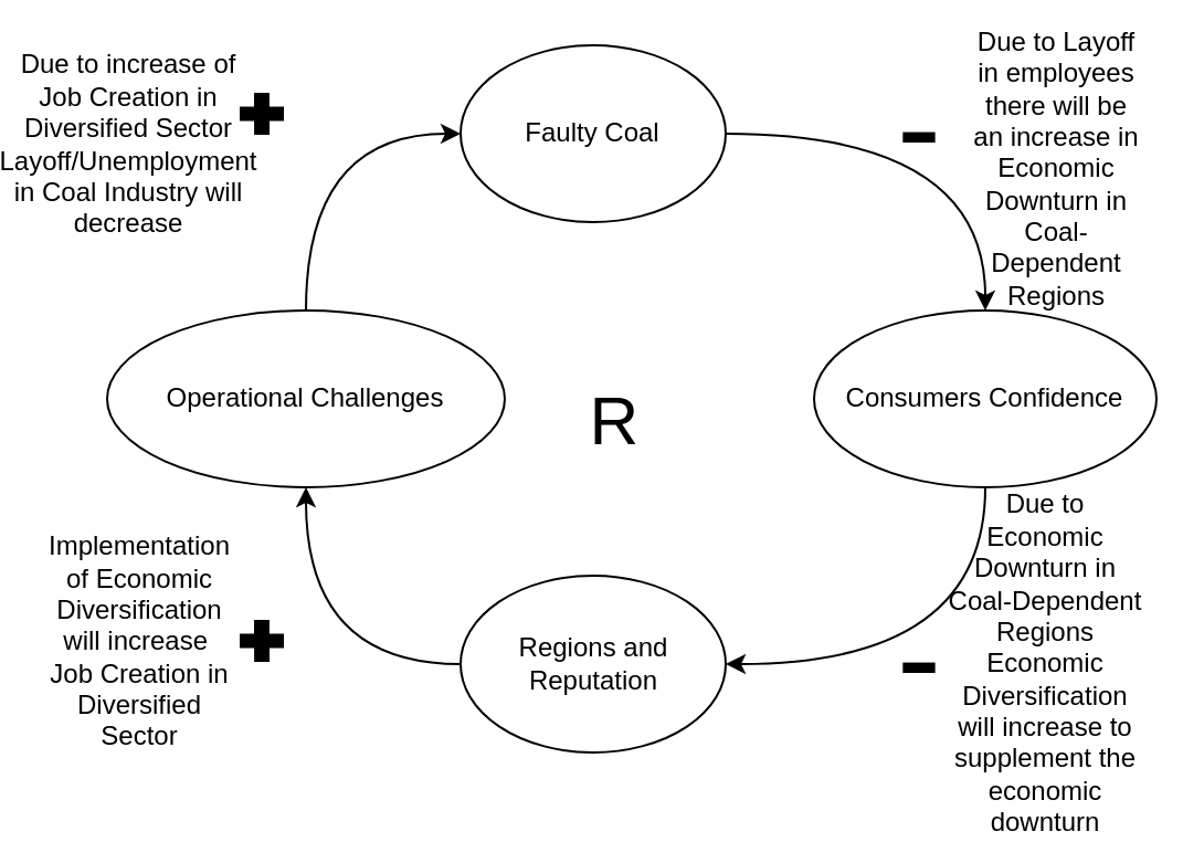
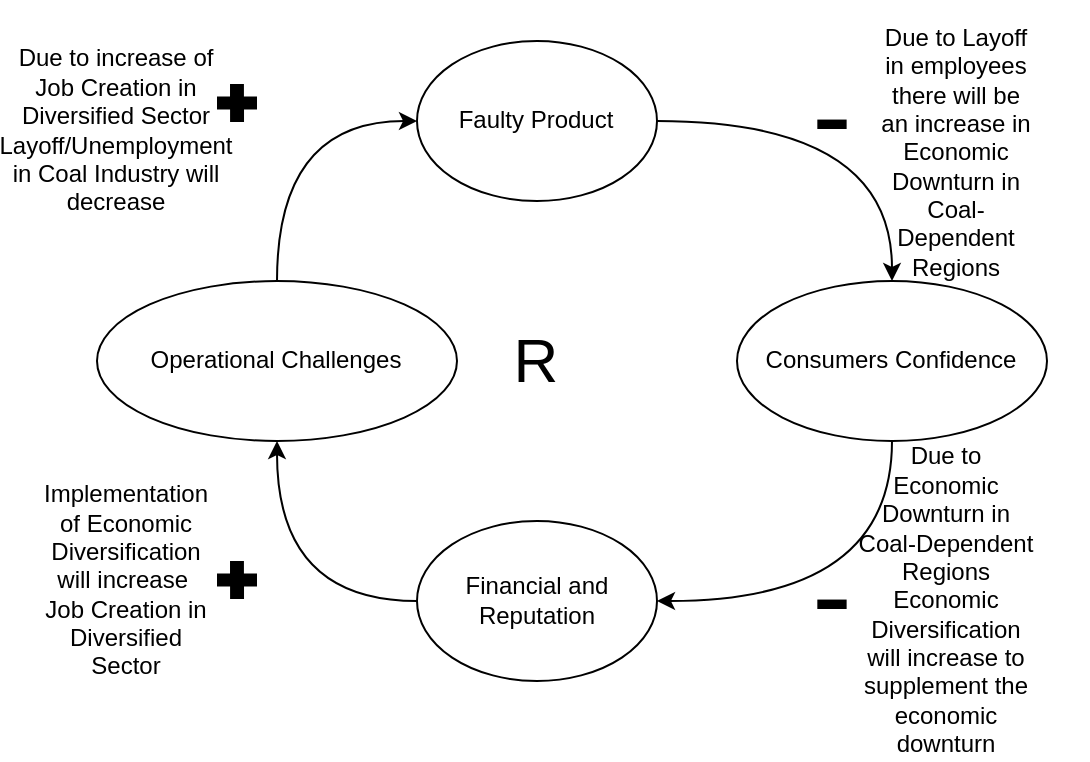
- <mxCell id="10" value="Faulty Coal" style="text;html=1;strokeColor=none;fillColor=none;align=center;verticalAlign=middle;whiteSpace=wrap;rounded=0;" vertex="1" parent="1"><mxGeometry x="210" y="45" width="100" height="30" as="geometry" /></mxCell>
+ <mxCell id="10" value="Faulty Product" style="text;html=1;strokeColor=none;fillColor=none;align=center;verticalAlign=middle;whiteSpace=wrap;rounded=0;" vertex="1" parent="1"><mxGeometry x="210" y="45" width="100" height="30" as="geometry" /></mxCell>
- <mxCell id="11" value="R" style="text;html=1;strokeColor=none;fillColor=none;align=center;verticalAlign=middle;whiteSpace=wrap;rounded=0;fontSize=31;" vertex="1" parent="1"><mxGeometry x="240" y="175" width="60" height="30" as="geometry" /></mxCell>
+ <mxCell id="11" value="R" style="text;html=1;strokeColor=none;fillColor=none;align=center;verticalAlign=middle;whiteSpace=wrap;rounded=0;fontSize=31;" vertex="1" parent="1"><mxGeometry x="230" y="165" width="60" height="30" as="geometry" /></mxCell>
- <mxCell id="13" value="Regions and Reputation" style="text;html=1;strokeColor=none;fillColor=none;align=center;verticalAlign=middle;whiteSpace=wrap;rounded=0;" vertex="1" parent="1"><mxGeometry x="212.5" y="285" width="95" height="30" as="geometry" /></mxCell>
+ <mxCell id="13" value="Financial and Reputation" style="text;html=1;strokeColor=none;fillColor=none;align=center;verticalAlign=middle;whiteSpace=wrap;rounded=0;" vertex="1" parent="1"><mxGeometry x="212.5" y="285" width="95" height="30" as="geometry" /></mxCell>
